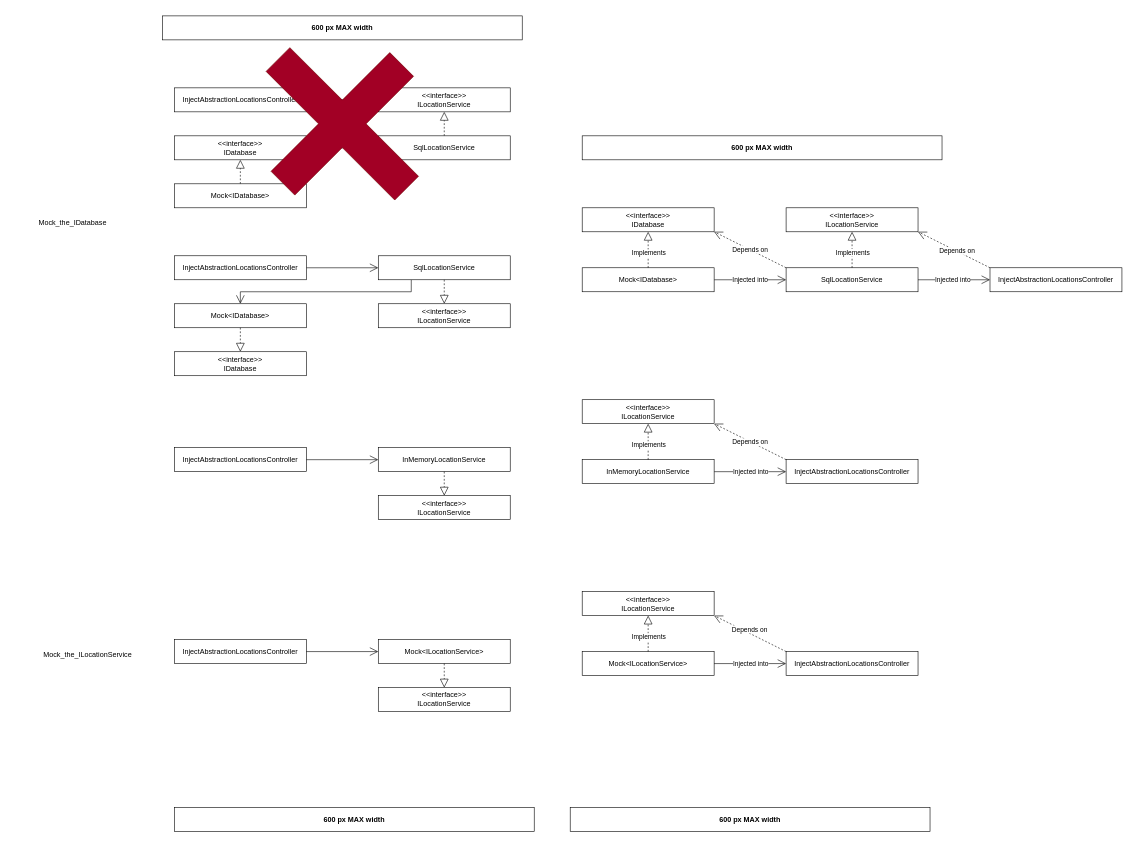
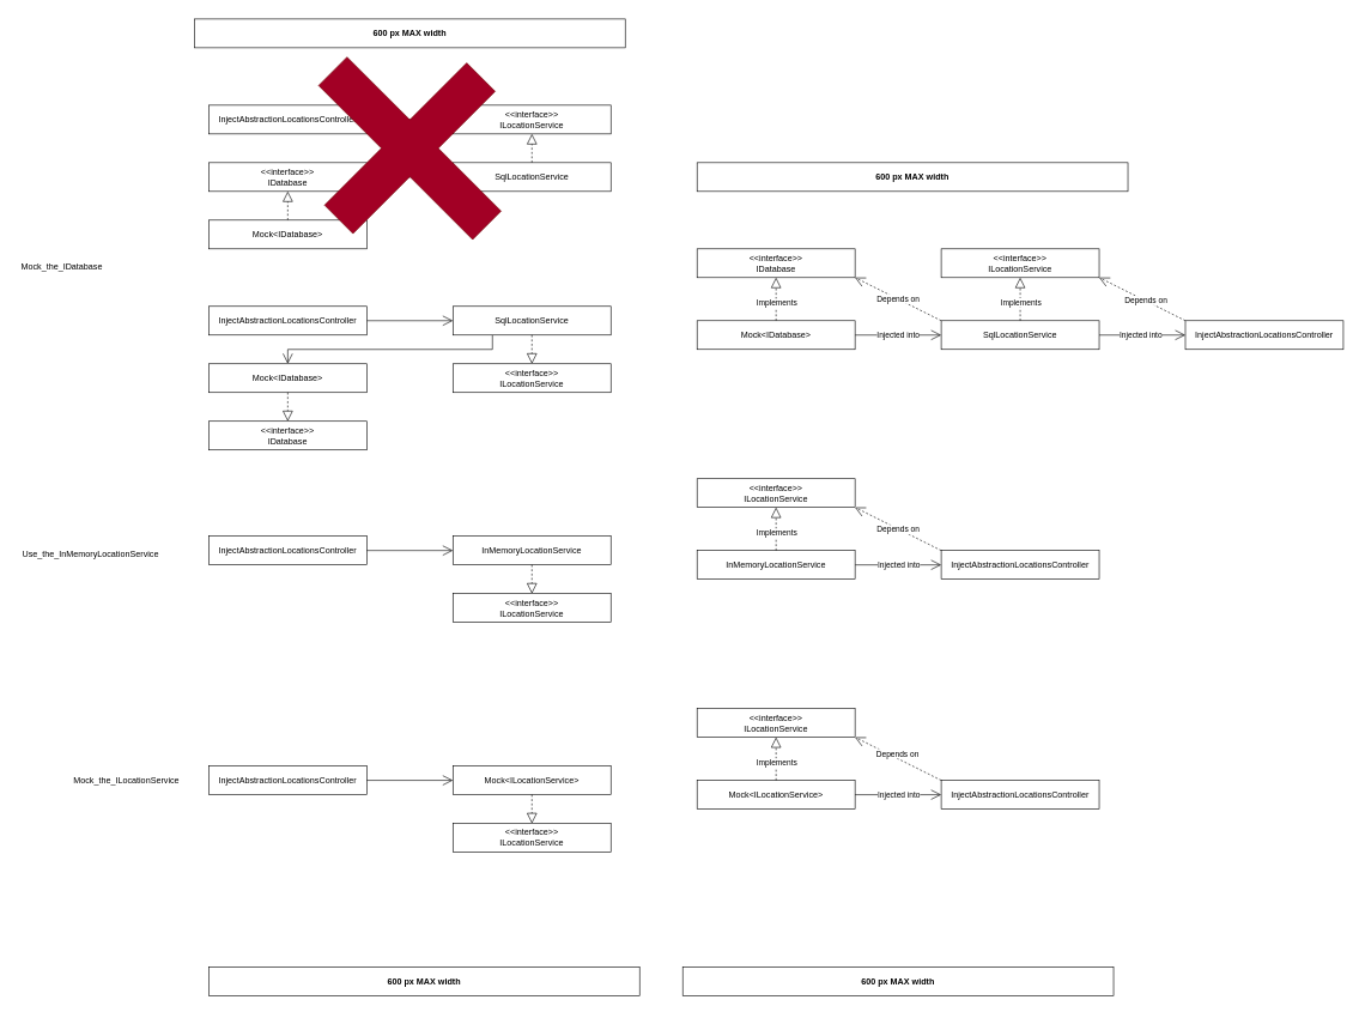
- <mxCell id="9" value="Mock_the_IDatabase" style="text;html=1;align=center;verticalAlign=middle;resizable=0;points=[];autosize=1;strokeColor=none;fillColor=none;" vertex="1" parent="1"><mxGeometry x="50" y="350" width="140" height="30" as="geometry" /></mxCell>
+ <mxCell id="9" value="Mock_the_IDatabase" style="text;html=1;align=center;verticalAlign=middle;resizable=0;points=[];autosize=1;strokeColor=none;fillColor=none;" vertex="1" parent="1"><mxGeometry x="15" y="350" width="140" height="30" as="geometry" /></mxCell>
+ <mxCell id="29" value="Use_the_InMemoryLocationService" style="text;html=1;align=center;verticalAlign=middle;resizable=0;points=[];autosize=1;strokeColor=none;fillColor=none;" vertex="1" parent="1"><mxGeometry x="20" y="750" width="210" height="30" as="geometry" /></mxCell>
- <mxCell id="30" value="Mock_the_ILocationService" style="text;html=1;align=center;verticalAlign=middle;resizable=0;points=[];autosize=1;strokeColor=none;fillColor=none;" vertex="1" parent="1"><mxGeometry x="60" y="1070" width="170" height="30" as="geometry" /></mxCell>
+ <mxCell id="30" value="Mock_the_ILocationService" style="text;html=1;align=center;verticalAlign=middle;resizable=0;points=[];autosize=1;strokeColor=none;fillColor=none;" vertex="1" parent="1"><mxGeometry x="90" y="1065" width="170" height="30" as="geometry" /></mxCell>
